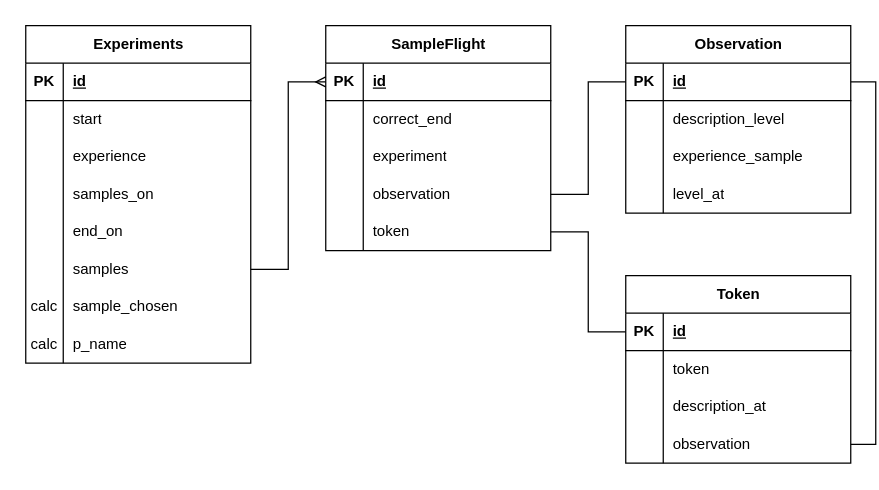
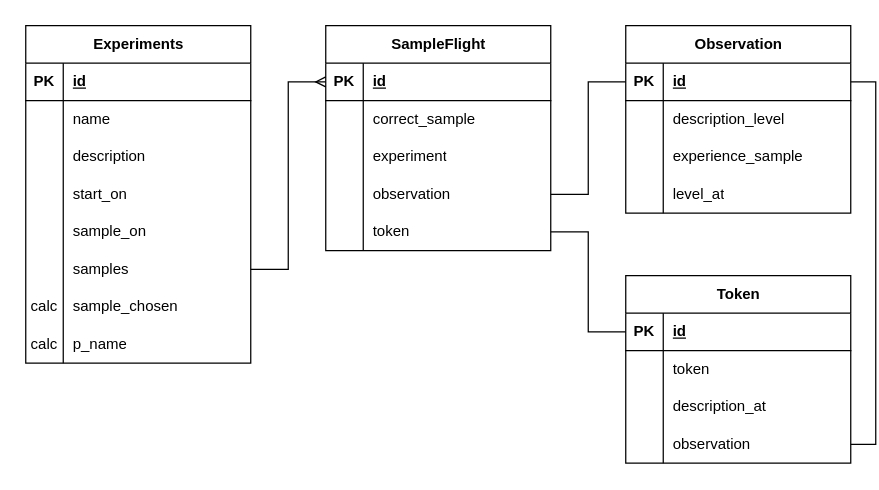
- <mxCell id="8" value="start" style="shape=partialRectangle;connectable=0;fillColor=none;top=0;left=0;bottom=0;right=0;align=left;spacingLeft=6;overflow=hidden;whiteSpace=wrap;html=1;" vertex="1" parent="6"><mxGeometry x="30" width="150" height="30" as="geometry"><mxRectangle width="150" height="30" as="alternateBounds" /></mxGeometry></mxCell>
+ <mxCell id="8" value="name" style="shape=partialRectangle;connectable=0;fillColor=none;top=0;left=0;bottom=0;right=0;align=left;spacingLeft=6;overflow=hidden;whiteSpace=wrap;html=1;" vertex="1" parent="6"><mxGeometry x="30" width="150" height="30" as="geometry"><mxRectangle width="150" height="30" as="alternateBounds" /></mxGeometry></mxCell>
- <mxCell id="33" value="correct_end" style="shape=partialRectangle;connectable=0;fillColor=none;top=0;left=0;bottom=0;right=0;align=left;spacingLeft=6;overflow=hidden;whiteSpace=wrap;html=1;" vertex="1" parent="31"><mxGeometry x="30" width="150" height="30" as="geometry"><mxRectangle width="150" height="30" as="alternateBounds" /></mxGeometry></mxCell>
+ <mxCell id="33" value="correct_sample" style="shape=partialRectangle;connectable=0;fillColor=none;top=0;left=0;bottom=0;right=0;align=left;spacingLeft=6;overflow=hidden;whiteSpace=wrap;html=1;" vertex="1" parent="31"><mxGeometry x="30" width="150" height="30" as="geometry"><mxRectangle width="150" height="30" as="alternateBounds" /></mxGeometry></mxCell>
- <mxCell id="11" value="experience" style="shape=partialRectangle;connectable=0;fillColor=none;top=0;left=0;bottom=0;right=0;align=left;spacingLeft=6;overflow=hidden;whiteSpace=wrap;html=1;" vertex="1" parent="9"><mxGeometry x="30" width="150" height="30" as="geometry"><mxRectangle width="150" height="30" as="alternateBounds" /></mxGeometry></mxCell>
+ <mxCell id="11" value="description" style="shape=partialRectangle;connectable=0;fillColor=none;top=0;left=0;bottom=0;right=0;align=left;spacingLeft=6;overflow=hidden;whiteSpace=wrap;html=1;" vertex="1" parent="9"><mxGeometry x="30" width="150" height="30" as="geometry"><mxRectangle width="150" height="30" as="alternateBounds" /></mxGeometry></mxCell>
- <mxCell id="14" value="samples_on" style="shape=partialRectangle;connectable=0;fillColor=none;top=0;left=0;bottom=0;right=0;align=left;spacingLeft=6;overflow=hidden;whiteSpace=wrap;html=1;" vertex="1" parent="12"><mxGeometry x="30" width="150" height="30" as="geometry"><mxRectangle width="150" height="30" as="alternateBounds" /></mxGeometry></mxCell>
+ <mxCell id="14" value="start_on" style="shape=partialRectangle;connectable=0;fillColor=none;top=0;left=0;bottom=0;right=0;align=left;spacingLeft=6;overflow=hidden;whiteSpace=wrap;html=1;" vertex="1" parent="12"><mxGeometry x="30" width="150" height="30" as="geometry"><mxRectangle width="150" height="30" as="alternateBounds" /></mxGeometry></mxCell>
- <mxCell id="17" value="end_on" style="shape=partialRectangle;connectable=0;fillColor=none;top=0;left=0;bottom=0;right=0;align=left;spacingLeft=6;overflow=hidden;whiteSpace=wrap;html=1;" vertex="1" parent="15"><mxGeometry x="30" width="150" height="30" as="geometry"><mxRectangle width="150" height="30" as="alternateBounds" /></mxGeometry></mxCell>
+ <mxCell id="17" value="sample_on" style="shape=partialRectangle;connectable=0;fillColor=none;top=0;left=0;bottom=0;right=0;align=left;spacingLeft=6;overflow=hidden;whiteSpace=wrap;html=1;" vertex="1" parent="15"><mxGeometry x="30" width="150" height="30" as="geometry"><mxRectangle width="150" height="30" as="alternateBounds" /></mxGeometry></mxCell>
